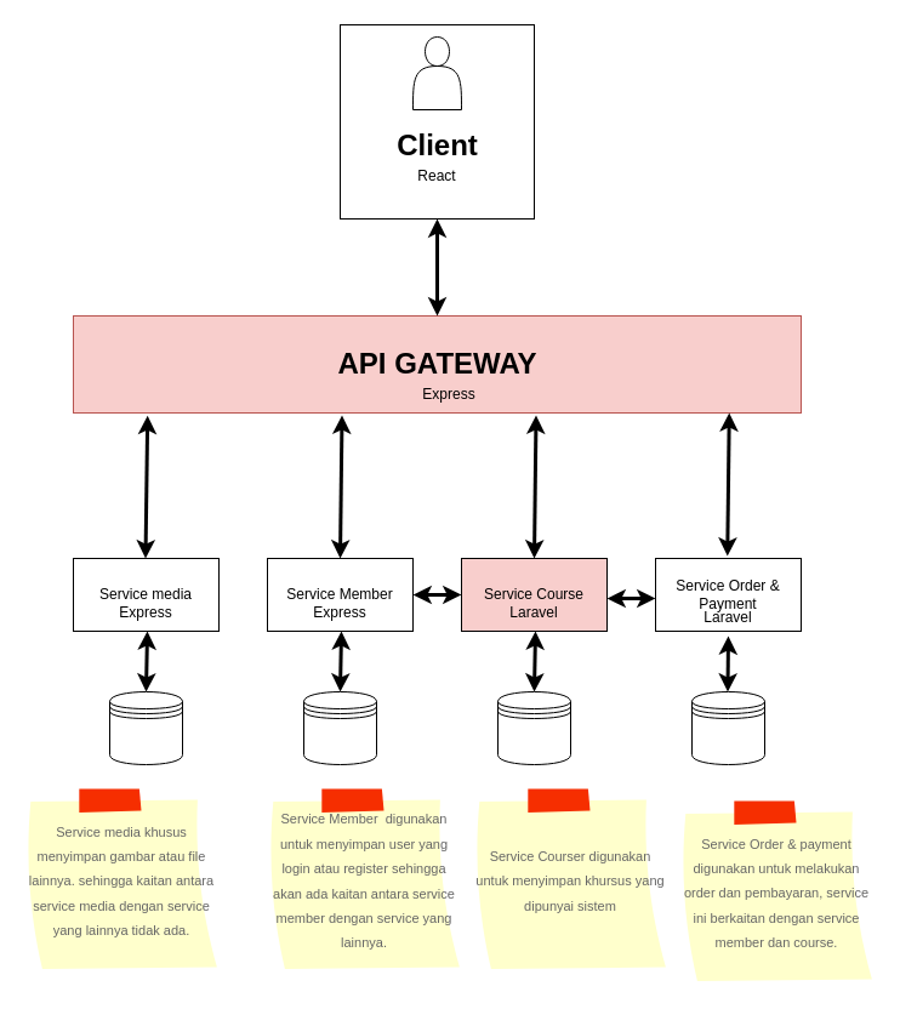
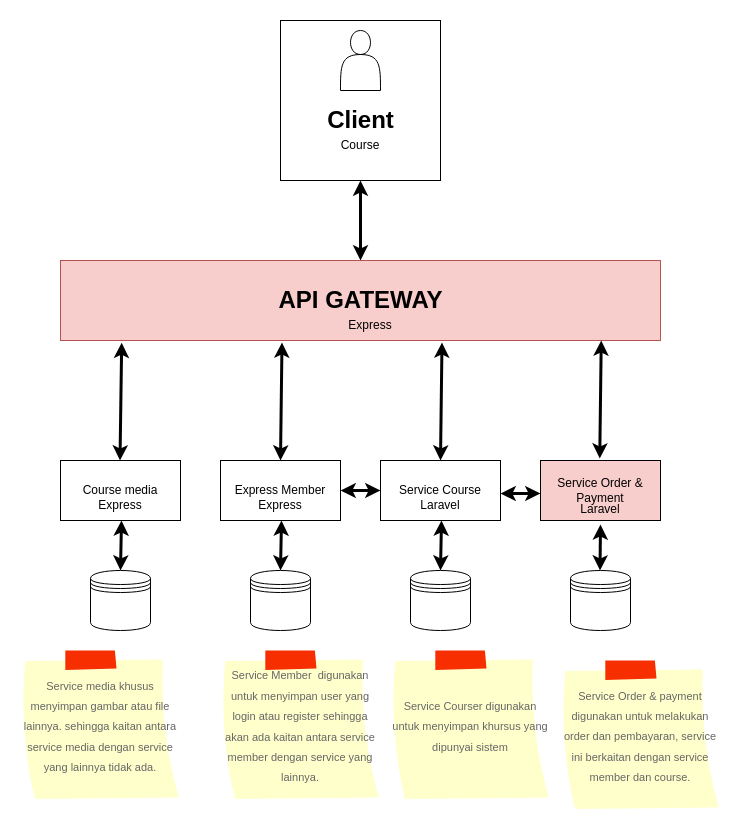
- <mxCell id="31" value="&lt;font style=&quot;font-size: 12px;&quot;&gt;React&lt;/font&gt;" style="text;html=1;strokeColor=none;fillColor=none;align=center;verticalAlign=middle;whiteSpace=wrap;rounded=0;fontSize=9;" vertex="1" parent="1"><mxGeometry x="330" y="130" width="60" height="30" as="geometry" /></mxCell>
+ <mxCell id="31" value="&lt;font style=&quot;font-size: 12px;&quot;&gt;Course&lt;/font&gt;" style="text;html=1;strokeColor=none;fillColor=none;align=center;verticalAlign=middle;whiteSpace=wrap;rounded=0;fontSize=9;" vertex="1" parent="1"><mxGeometry x="330" y="130" width="60" height="30" as="geometry" /></mxCell>
- <mxCell id="5" value="Service media" style="rounded=0;whiteSpace=wrap;html=1;" vertex="1" parent="1"><mxGeometry x="60" y="460" width="120" height="60" as="geometry" /></mxCell>
+ <mxCell id="5" value="Course media" style="rounded=0;whiteSpace=wrap;html=1;" vertex="1" parent="1"><mxGeometry x="60" y="460" width="120" height="60" as="geometry" /></mxCell>
- <mxCell id="6" value="Service Member" style="rounded=0;whiteSpace=wrap;html=1;" vertex="1" parent="1"><mxGeometry x="220" y="460" width="120" height="60" as="geometry" /></mxCell>
+ <mxCell id="6" value="Express Member" style="rounded=0;whiteSpace=wrap;html=1;" vertex="1" parent="1"><mxGeometry x="220" y="460" width="120" height="60" as="geometry" /></mxCell>
- <mxCell id="7" value="Service Course" style="rounded=0;whiteSpace=wrap;html=1;fillColor=#f8cecc;" vertex="1" parent="1"><mxGeometry x="380" y="460" width="120" height="60" as="geometry" /></mxCell>
+ <mxCell id="7" value="Service Course" style="rounded=0;whiteSpace=wrap;html=1;" vertex="1" parent="1"><mxGeometry x="380" y="460" width="120" height="60" as="geometry" /></mxCell>
- <mxCell id="8" value="Service Order &amp;amp; Payment" style="rounded=0;whiteSpace=wrap;html=1;" vertex="1" parent="1"><mxGeometry x="540" y="460" width="120" height="60" as="geometry" /></mxCell>
+ <mxCell id="8" value="Service Order &amp;amp; Payment" style="rounded=0;whiteSpace=wrap;html=1;fillColor=#f8cecc;" vertex="1" parent="1"><mxGeometry x="540" y="460" width="120" height="60" as="geometry" /></mxCell>
